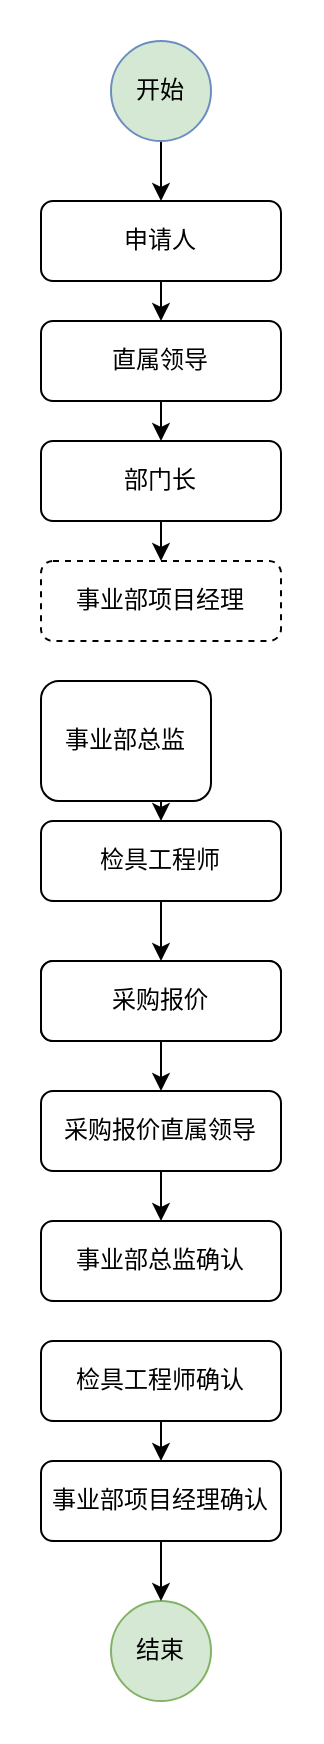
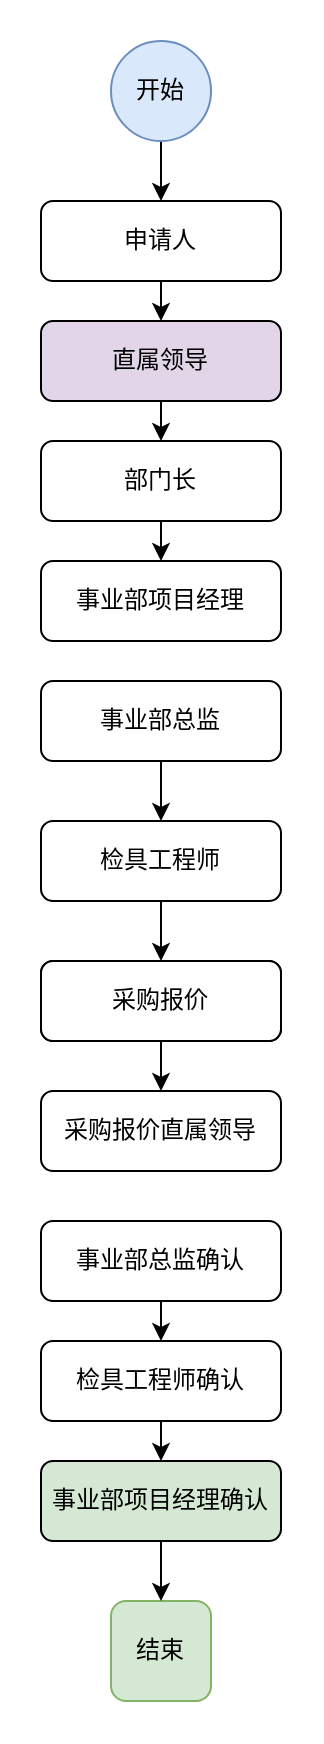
- <mxCell id="5" value="开始" style="ellipse;whiteSpace=wrap;html=1;aspect=fixed;fillColor=#d5e8d4;strokeColor=#6c8ebf;" vertex="1" parent="1"><mxGeometry x="55" y="20" width="50" height="50" as="geometry" /></mxCell>
+ <mxCell id="5" value="开始" style="ellipse;whiteSpace=wrap;html=1;aspect=fixed;fillColor=#dae8fc;strokeColor=#6c8ebf;" vertex="1" parent="1"><mxGeometry x="55" y="20" width="50" height="50" as="geometry" /></mxCell>
- <mxCell id="8" value="直属领导" style="rounded=1;whiteSpace=wrap;html=1;fontSize=12;glass=0;strokeWidth=1;shadow=0;" vertex="1" parent="1"><mxGeometry x="20" y="160" width="120" height="40" as="geometry" /></mxCell>
+ <mxCell id="8" value="直属领导" style="rounded=1;whiteSpace=wrap;html=1;fontSize=12;glass=0;strokeWidth=1;shadow=0;fillColor=#e1d5e7;" vertex="1" parent="1"><mxGeometry x="20" y="160" width="120" height="40" as="geometry" /></mxCell>
- <mxCell id="15" value="&lt;p class=&quot;MsoNormal&quot;&gt;事业部项目经理&lt;/p&gt;" style="rounded=1;whiteSpace=wrap;html=1;fontSize=12;glass=0;strokeWidth=1;shadow=0;dashed=1;" vertex="1" parent="1"><mxGeometry x="20" y="280" width="120" height="40" as="geometry" /></mxCell>
+ <mxCell id="15" value="&lt;p class=&quot;MsoNormal&quot;&gt;事业部项目经理&lt;/p&gt;" style="rounded=1;whiteSpace=wrap;html=1;fontSize=12;glass=0;strokeWidth=1;shadow=0;" vertex="1" parent="1"><mxGeometry x="20" y="280" width="120" height="40" as="geometry" /></mxCell>
- <mxCell id="10" value="&lt;p class=&quot;MsoNormal&quot;&gt;事业部总监&lt;/p&gt;" style="rounded=1;whiteSpace=wrap;html=1;fontSize=12;glass=0;strokeWidth=1;shadow=0;" vertex="1" parent="1"><mxGeometry x="20" y="340" width="85" height="60" as="geometry" /></mxCell>
+ <mxCell id="10" value="&lt;p class=&quot;MsoNormal&quot;&gt;事业部总监&lt;/p&gt;" style="rounded=1;whiteSpace=wrap;html=1;fontSize=12;glass=0;strokeWidth=1;shadow=0;" vertex="1" parent="1"><mxGeometry x="20" y="340" width="120" height="40" as="geometry" /></mxCell>
- <mxCell id="19" style="edgeStyle=orthogonalEdgeStyle;rounded=0;orthogonalLoop=1;jettySize=auto;html=1;exitX=0.5;exitY=1;exitDx=0;exitDy=0;entryX=0.5;entryY=0;entryDx=0;entryDy=0;" edge="1" parent="1" source="20" target="22"><mxGeometry relative="1" as="geometry" /></mxCell>
+ <mxCell id="21" style="edgeStyle=orthogonalEdgeStyle;rounded=0;orthogonalLoop=1;jettySize=auto;html=1;exitX=0.5;exitY=1;exitDx=0;exitDy=0;entryX=0.5;entryY=0;entryDx=0;entryDy=0;" edge="1" parent="1" source="22" target="24"><mxGeometry relative="1" as="geometry" /></mxCell>
- <mxCell id="26" value="&lt;p class=&quot;MsoNormal&quot;&gt;事业部项目经理确认&lt;/p&gt;" style="rounded=1;whiteSpace=wrap;html=1;fontSize=12;glass=0;strokeWidth=1;shadow=0;" vertex="1" parent="1"><mxGeometry x="20" y="730" width="120" height="40" as="geometry" /></mxCell>
+ <mxCell id="26" value="&lt;p class=&quot;MsoNormal&quot;&gt;事业部项目经理确认&lt;/p&gt;" style="rounded=1;whiteSpace=wrap;html=1;fontSize=12;glass=0;strokeWidth=1;shadow=0;fillColor=#d5e8d4;" vertex="1" parent="1"><mxGeometry x="20" y="730" width="120" height="40" as="geometry" /></mxCell>
- <mxCell id="6" value="结束" style="ellipse;whiteSpace=wrap;html=1;aspect=fixed;fillColor=#d5e8d4;strokeColor=#82b366;" vertex="1" parent="1"><mxGeometry x="55" y="800" width="50" height="50" as="geometry" /></mxCell>
+ <mxCell id="6" value="结束" style="whiteSpace=wrap;html=1;aspect=fixed;fillColor=#d5e8d4;strokeColor=#82b366;rounded=1;" vertex="1" parent="1"><mxGeometry x="55" y="800" width="50" height="50" as="geometry" /></mxCell>
